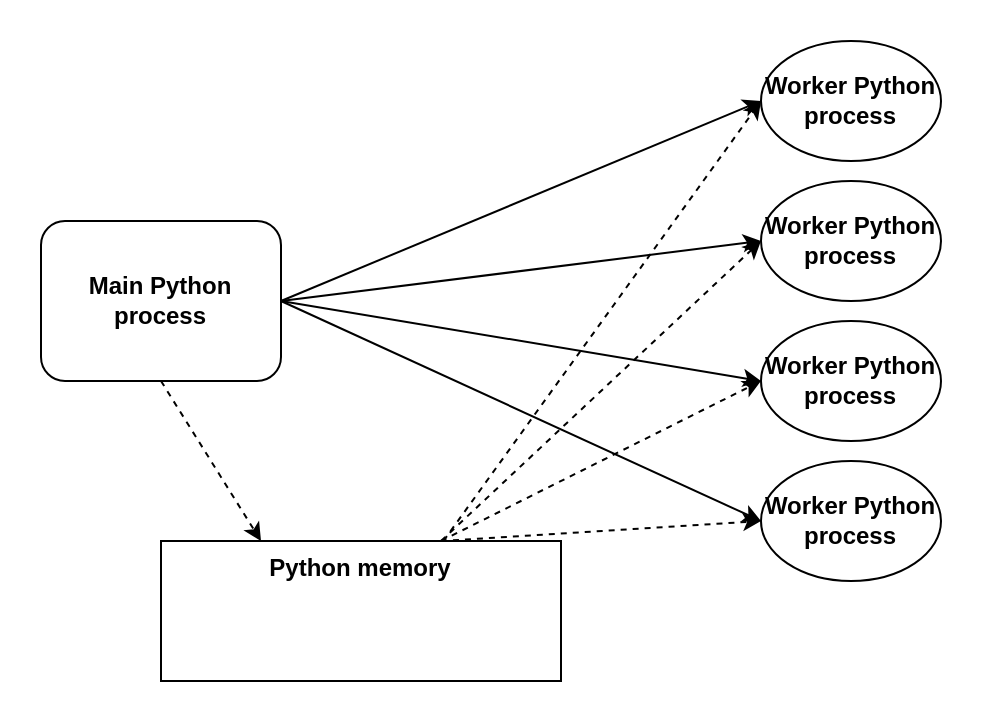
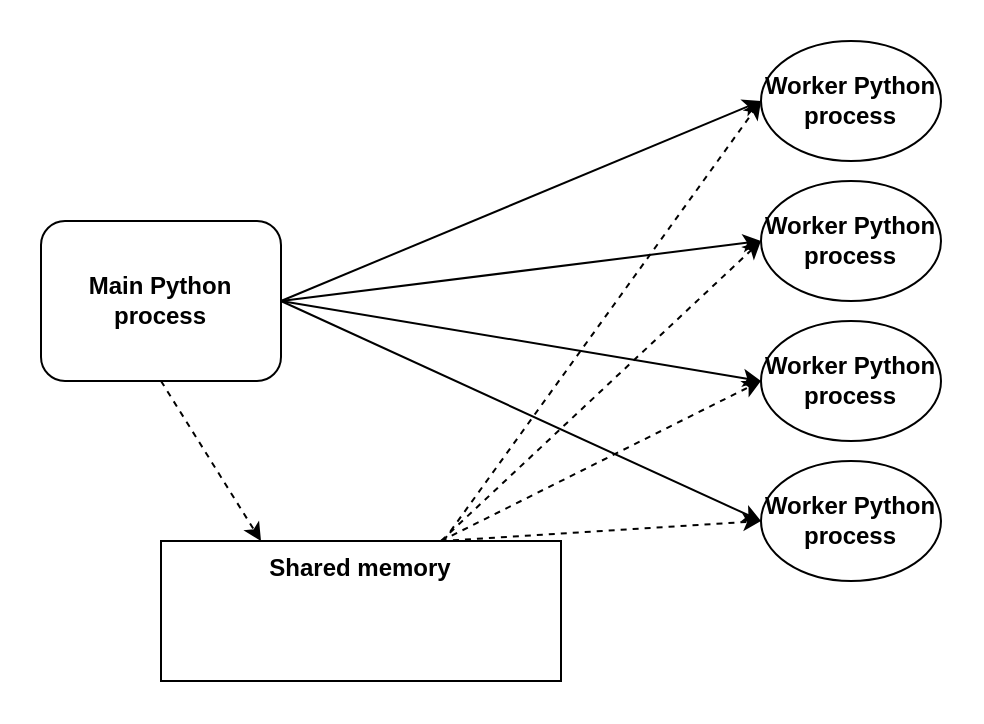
- <mxCell id="11" value="&lt;div&gt;&lt;b&gt;Python memory&lt;br&gt;&lt;/b&gt;&lt;/div&gt;&lt;div&gt;&lt;b&gt;&lt;br&gt;&lt;/b&gt;&lt;/div&gt;&lt;div&gt;&lt;b&gt;&lt;br&gt;&lt;/b&gt;&lt;/div&gt;&lt;div&gt;&lt;b&gt;&lt;br&gt;&lt;/b&gt;&lt;/div&gt;" style="rounded=0;whiteSpace=wrap;html=1;" vertex="1" parent="1"><mxGeometry x="80" y="270" width="200" height="70" as="geometry" /></mxCell>
+ <mxCell id="11" value="&lt;div&gt;&lt;b&gt;Shared memory&lt;br&gt;&lt;/b&gt;&lt;/div&gt;&lt;div&gt;&lt;b&gt;&lt;br&gt;&lt;/b&gt;&lt;/div&gt;&lt;div&gt;&lt;b&gt;&lt;br&gt;&lt;/b&gt;&lt;/div&gt;&lt;div&gt;&lt;b&gt;&lt;br&gt;&lt;/b&gt;&lt;/div&gt;" style="rounded=0;whiteSpace=wrap;html=1;" vertex="1" parent="1"><mxGeometry x="80" y="270" width="200" height="70" as="geometry" /></mxCell>
